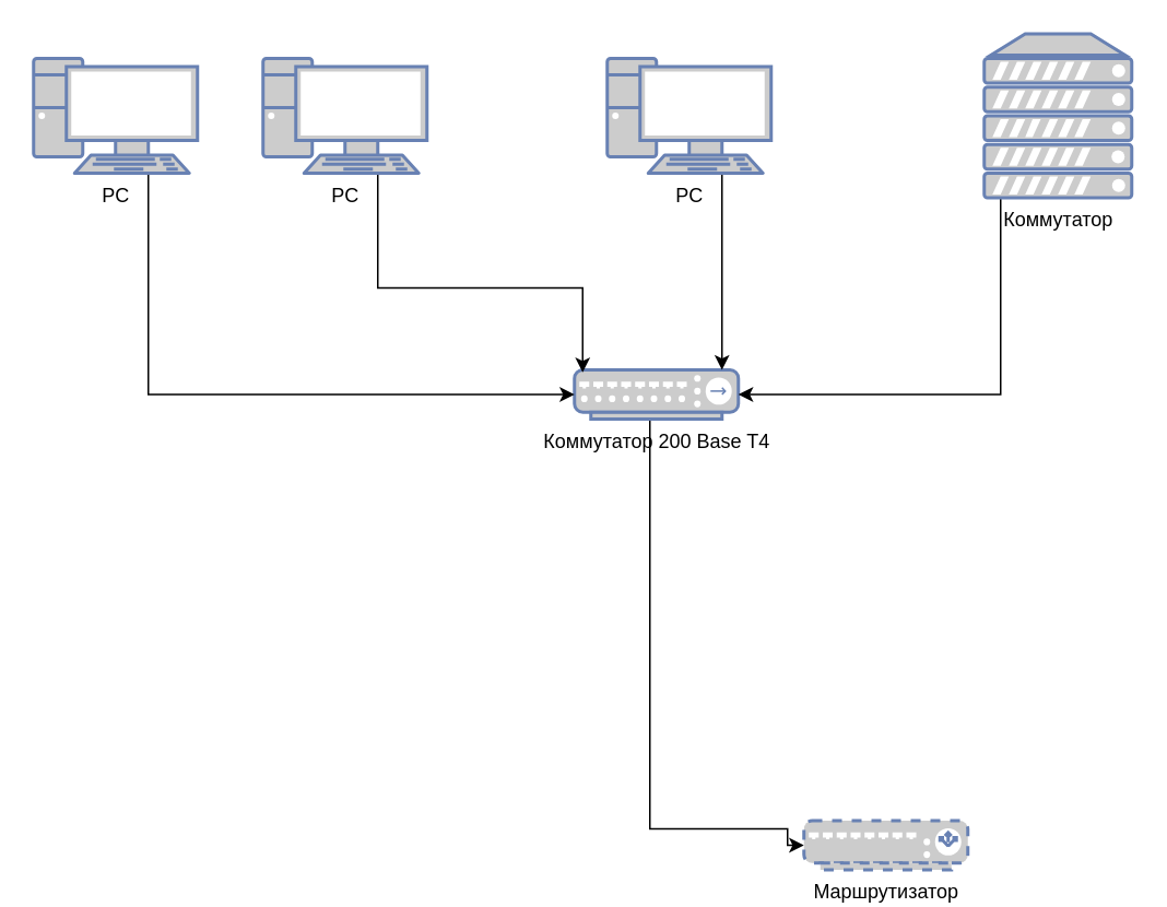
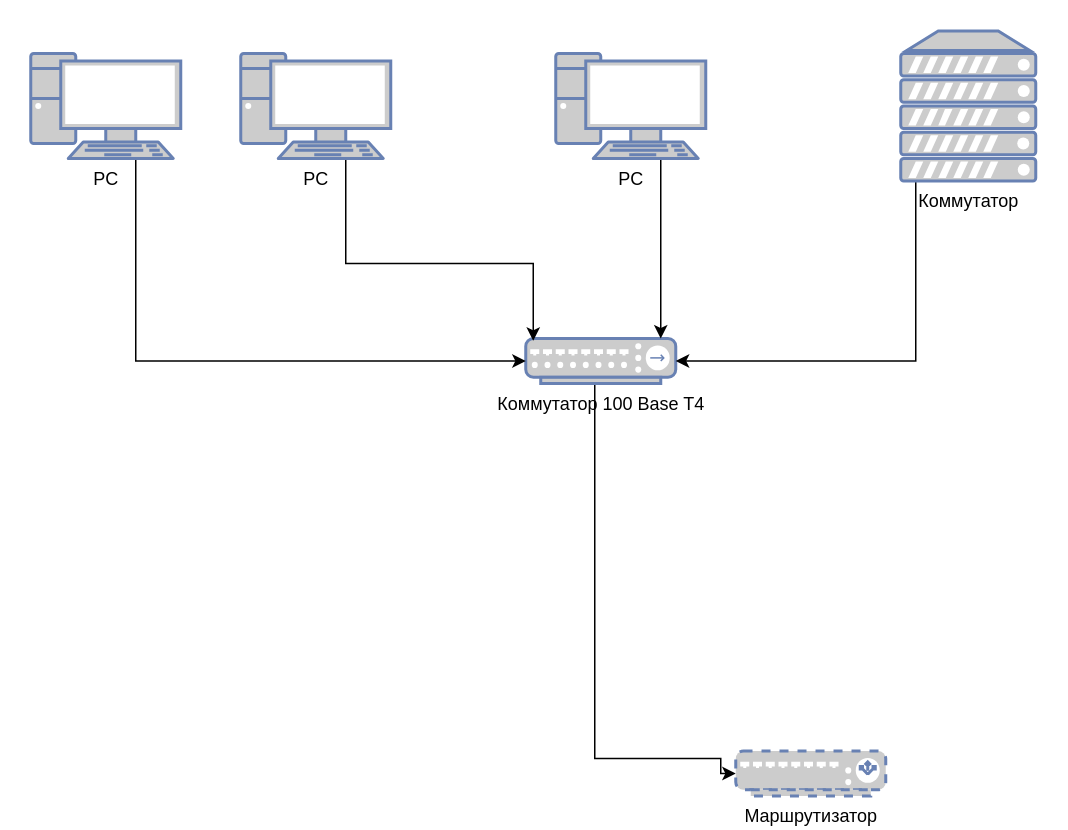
- <mxCell id="3" value="&lt;span style=&quot;color: rgb(0, 0, 0);&quot;&gt;Коммутатор&amp;nbsp;&lt;/span&gt;&lt;span style=&quot;color: rgb(0, 0, 0);&quot;&gt;200 Base T4&lt;/span&gt;" style="fontColor=#0066CC;verticalAlign=top;verticalLabelPosition=bottom;labelPosition=center;align=center;html=1;outlineConnect=0;fillColor=#CCCCCC;strokeColor=#6881B3;gradientColor=none;gradientDirection=north;strokeWidth=2;shape=mxgraph.networks.hub;" parent="1" vertex="1"><mxGeometry x="350" y="225" width="100" height="30" as="geometry" /></mxCell>
+ <mxCell id="3" value="&lt;span style=&quot;color: rgb(0, 0, 0);&quot;&gt;Коммутатор&amp;nbsp;&lt;/span&gt;&lt;span style=&quot;color: rgb(0, 0, 0);&quot;&gt;100 Base T4&lt;/span&gt;" style="fontColor=#0066CC;verticalAlign=top;verticalLabelPosition=bottom;labelPosition=center;align=center;html=1;outlineConnect=0;fillColor=#CCCCCC;strokeColor=#6881B3;gradientColor=none;gradientDirection=north;strokeWidth=2;shape=mxgraph.networks.hub;" parent="1" vertex="1"><mxGeometry x="350" y="225" width="100" height="30" as="geometry" /></mxCell>
